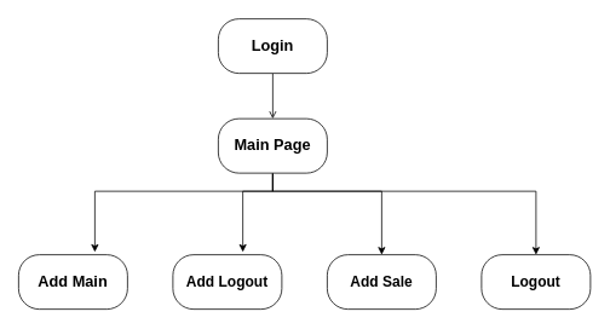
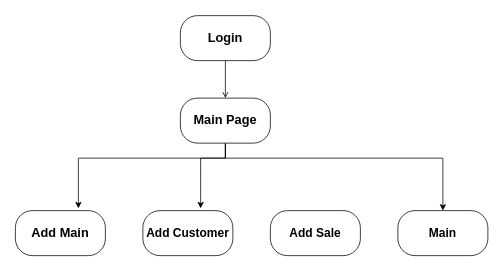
- <mxCell id="6" style="edgeStyle=orthogonalEdgeStyle;rounded=0;orthogonalLoop=1;jettySize=auto;html=1;entryX=0.5;entryY=0;entryDx=0;entryDy=0;fontSize=16;" edge="1" parent="1" source="8" target="11"><mxGeometry relative="1" as="geometry"><Array as="points"><mxPoint x="300" y="210" /><mxPoint x="420" y="210" /></Array></mxGeometry></mxCell>
- <mxCell id="10" value="&lt;b&gt;&lt;font style=&quot;font-size: 16px;&quot;&gt;Add Logout&lt;/font&gt;&lt;/b&gt;" style="rounded=1;whiteSpace=wrap;html=1;arcSize=38;" vertex="1" parent="1"><mxGeometry x="190" y="280" width="120" height="60" as="geometry" /></mxCell>
+ <mxCell id="10" value="&lt;b&gt;&lt;font style=&quot;font-size: 16px;&quot;&gt;Add Customer&lt;/font&gt;&lt;/b&gt;" style="rounded=1;whiteSpace=wrap;html=1;arcSize=38;" vertex="1" parent="1"><mxGeometry x="190" y="280" width="120" height="60" as="geometry" /></mxCell>
- <mxCell id="12" value="&lt;b&gt;&lt;font style=&quot;font-size: 16px;&quot;&gt;Logout&lt;/font&gt;&lt;/b&gt;" style="rounded=1;whiteSpace=wrap;html=1;arcSize=38;" vertex="1" parent="1"><mxGeometry x="530" y="280" width="120" height="60" as="geometry" /></mxCell>
+ <mxCell id="12" value="&lt;b&gt;&lt;font style=&quot;font-size: 16px;&quot;&gt;Main&lt;/font&gt;&lt;/b&gt;" style="rounded=1;whiteSpace=wrap;html=1;arcSize=38;" vertex="1" parent="1"><mxGeometry x="530" y="280" width="120" height="60" as="geometry" /></mxCell>
